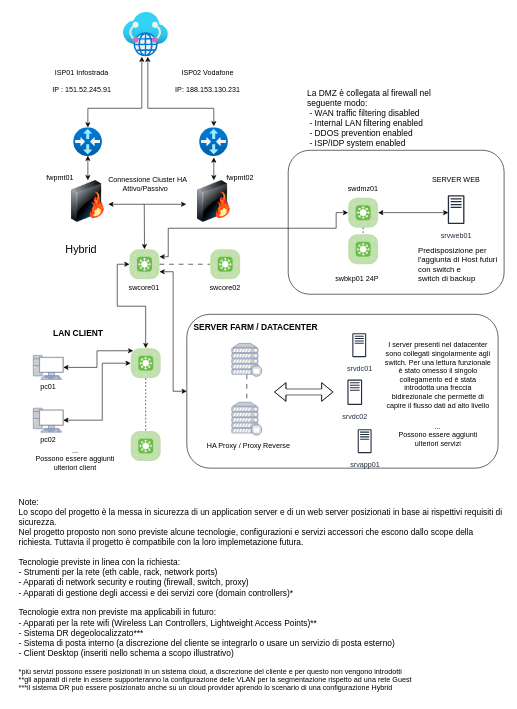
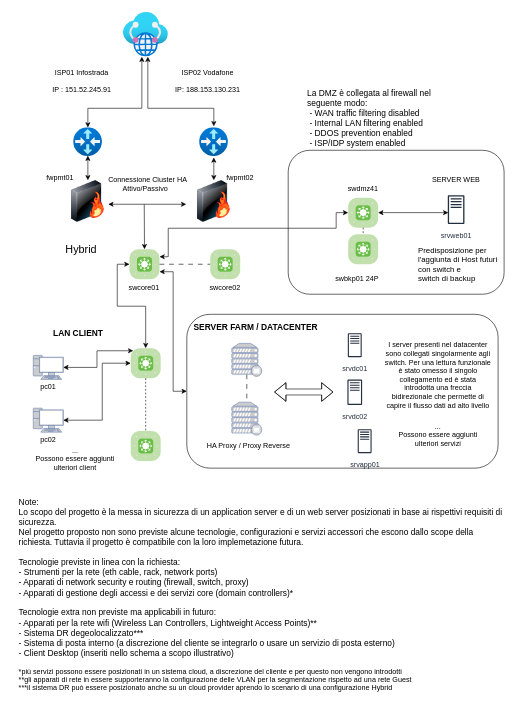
- <mxCell id="20" value="swdmz01" style="text;html=1;align=center;verticalAlign=middle;whiteSpace=wrap;rounded=0;" parent="1" vertex="1"><mxGeometry x="560" y="299" width="90" height="30" as="geometry" /></mxCell>
+ <mxCell id="20" value="swdmz41" style="text;html=1;align=center;verticalAlign=middle;whiteSpace=wrap;rounded=0;" parent="1" vertex="1"><mxGeometry x="560" y="299" width="90" height="30" as="geometry" /></mxCell>
- <mxCell id="58" value="srvdc01" style="sketch=0;outlineConnect=0;fontColor=#232F3E;gradientColor=none;strokeColor=#232F3E;fillColor=#ffffff;dashed=0;verticalLabelPosition=bottom;verticalAlign=top;align=center;html=1;fontSize=12;fontStyle=0;aspect=fixed;shape=mxgraph.aws4.resourceIcon;resIcon=mxgraph.aws4.traditional_server;" vertex="1" parent="1"><mxGeometry x="566" y="550" width="65" height="50" as="geometry" /></mxCell>
+ <mxCell id="58" value="srvdc01" style="sketch=0;outlineConnect=0;fontColor=#232F3E;gradientColor=none;strokeColor=#232F3E;fillColor=#ffffff;dashed=0;verticalLabelPosition=bottom;verticalAlign=top;align=center;html=1;fontSize=12;fontStyle=0;aspect=fixed;shape=mxgraph.aws4.resourceIcon;resIcon=mxgraph.aws4.traditional_server;" vertex="1" parent="1"><mxGeometry x="566" y="550" width="50" height="50" as="geometry" /></mxCell>
